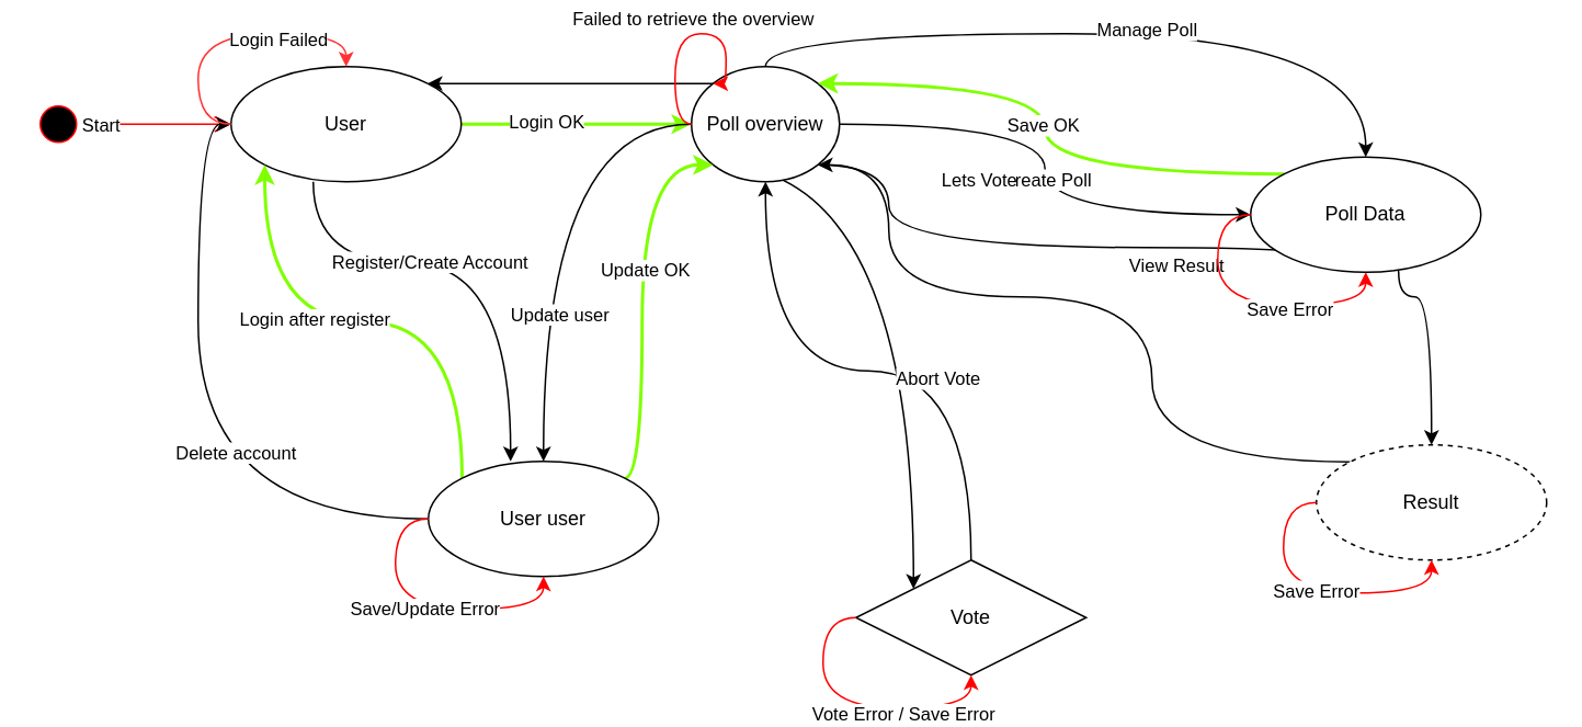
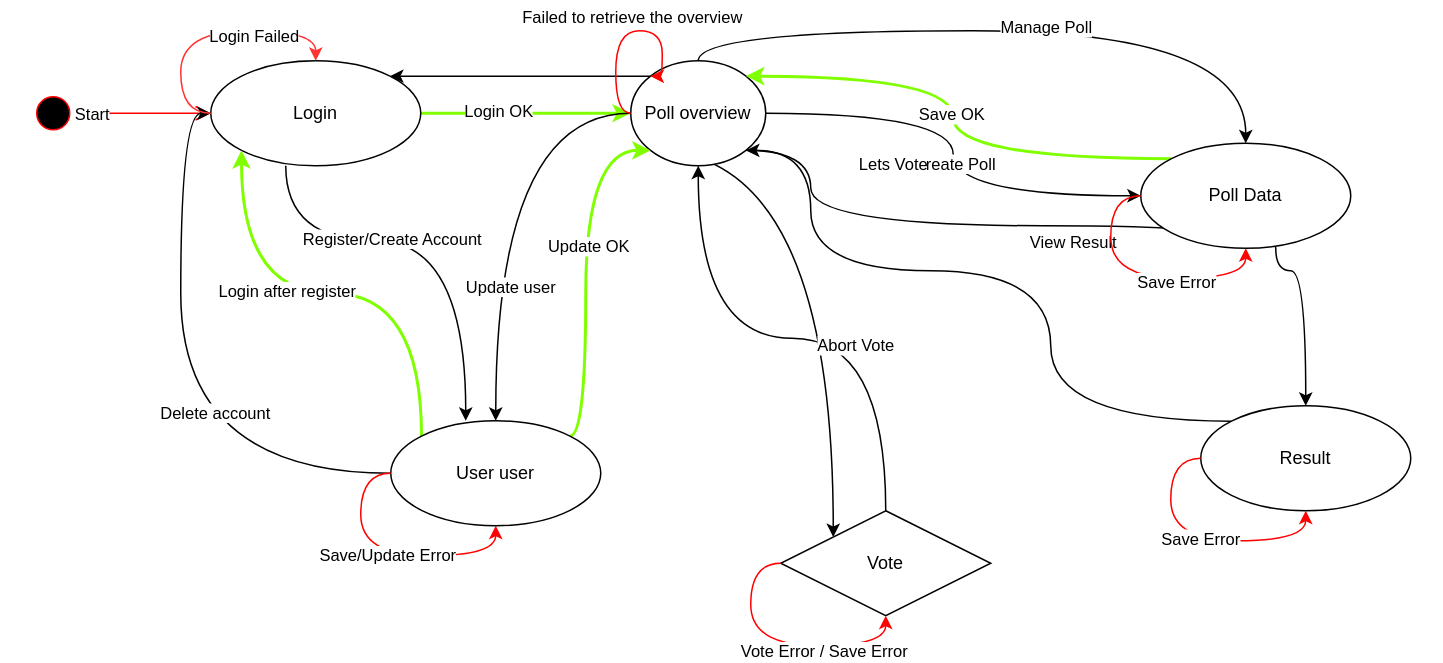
- <mxCell id="9" value="User" style="ellipse;whiteSpace=wrap;html=1;" parent="1" vertex="1"><mxGeometry x="140" y="40" width="140" height="70" as="geometry" /></mxCell>
+ <mxCell id="9" value="Login" style="ellipse;whiteSpace=wrap;html=1;" parent="1" vertex="1"><mxGeometry x="140" y="40" width="140" height="70" as="geometry" /></mxCell>
- <mxCell id="33" value="Result" style="ellipse;whiteSpace=wrap;html=1;dashed=1;" parent="1" vertex="1"><mxGeometry x="800" y="270" width="140" height="70" as="geometry" /></mxCell>
+ <mxCell id="33" value="Result" style="ellipse;whiteSpace=wrap;html=1;" parent="1" vertex="1"><mxGeometry x="800" y="270" width="140" height="70" as="geometry" /></mxCell>
